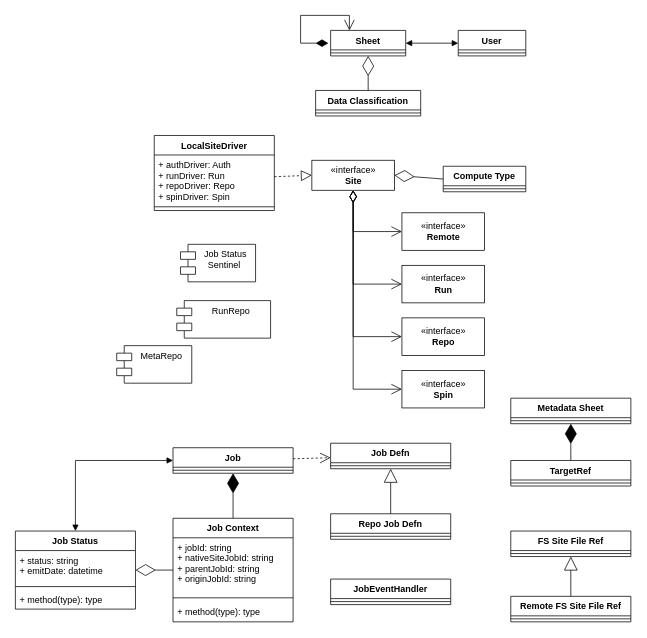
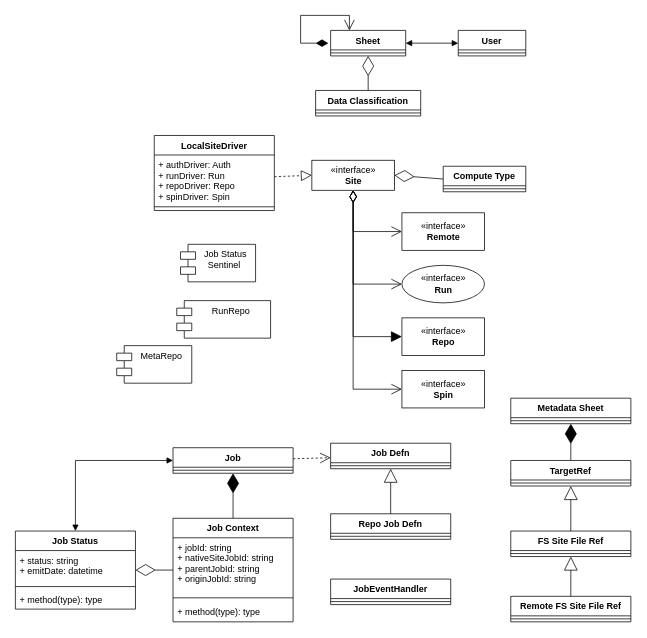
- <mxCell id="4" value="«interface»&lt;br&gt;&lt;b&gt;Run&lt;/b&gt;" style="html=1;" parent="1" vertex="1"><mxGeometry x="535" y="353" width="110" height="50" as="geometry" /></mxCell>
+ <mxCell id="4" value="«interface»&lt;br&gt;&lt;b&gt;Run&lt;/b&gt;" style="ellipse;html=1;" parent="1" vertex="1"><mxGeometry x="535" y="353" width="110" height="50" as="geometry" /></mxCell>
- <mxCell id="35" value="" style="endArrow=open;html=1;endSize=12;startArrow=diamondThin;startSize=14;startFill=0;edgeStyle=orthogonalEdgeStyle;align=left;verticalAlign=bottom;rounded=0;exitX=0.5;exitY=1;exitDx=0;exitDy=0;entryX=0;entryY=0.5;entryDx=0;entryDy=0;" parent="1" source="2" target="5" edge="1"><mxGeometry x="-1" y="3" relative="1" as="geometry"><mxPoint x="480" y="273" as="sourcePoint" /><mxPoint x="545" y="388" as="targetPoint" /></mxGeometry></mxCell>
+ <mxCell id="35" value="" style="endArrow=block;html=1;endSize=12;startArrow=diamondThin;startSize=14;startFill=0;edgeStyle=orthogonalEdgeStyle;align=left;verticalAlign=bottom;rounded=0;exitX=0.5;exitY=1;exitDx=0;exitDy=0;entryX=0;entryY=0.5;entryDx=0;entryDy=0;" parent="1" source="2" target="5" edge="1"><mxGeometry x="-1" y="3" relative="1" as="geometry"><mxPoint x="480" y="273" as="sourcePoint" /><mxPoint x="545" y="388" as="targetPoint" /></mxGeometry></mxCell>
+ <mxCell id="43" value="" style="endArrow=block;endSize=16;endFill=0;html=1;rounded=0;" parent="1" source="29" target="27" edge="1"><mxGeometry width="160" relative="1" as="geometry"><mxPoint x="780" y="974" as="sourcePoint" /><mxPoint x="940" y="974" as="targetPoint" /></mxGeometry></mxCell>
